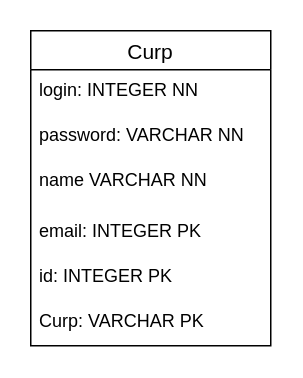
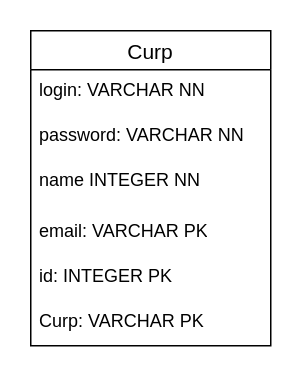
- <mxCell id="3" value="login: INTEGER NN" style="text;strokeColor=none;fillColor=none;spacingLeft=4;spacingRight=4;overflow=hidden;rotatable=0;points=[[0,0.5],[1,0.5]];portConstraint=eastwest;fontSize=12;whiteSpace=wrap;html=1;" vertex="1" parent="2"><mxGeometry y="26" width="160" height="30" as="geometry" /></mxCell>
+ <mxCell id="3" value="login: VARCHAR NN" style="text;strokeColor=none;fillColor=none;spacingLeft=4;spacingRight=4;overflow=hidden;rotatable=0;points=[[0,0.5],[1,0.5]];portConstraint=eastwest;fontSize=12;whiteSpace=wrap;html=1;" vertex="1" parent="2"><mxGeometry y="26" width="160" height="30" as="geometry" /></mxCell>
- <mxCell id="5" value="name VARCHAR NN" style="text;strokeColor=none;fillColor=none;spacingLeft=4;spacingRight=4;overflow=hidden;rotatable=0;points=[[0,0.5],[1,0.5]];portConstraint=eastwest;fontSize=12;whiteSpace=wrap;html=1;" vertex="1" parent="2"><mxGeometry y="86" width="160" height="34" as="geometry" /></mxCell>
+ <mxCell id="5" value="name INTEGER NN" style="text;strokeColor=none;fillColor=none;spacingLeft=4;spacingRight=4;overflow=hidden;rotatable=0;points=[[0,0.5],[1,0.5]];portConstraint=eastwest;fontSize=12;whiteSpace=wrap;html=1;" vertex="1" parent="2"><mxGeometry y="86" width="160" height="34" as="geometry" /></mxCell>
- <mxCell id="6" value="email: INTEGER PK" style="text;strokeColor=none;fillColor=none;spacingLeft=4;spacingRight=4;overflow=hidden;rotatable=0;points=[[0,0.5],[1,0.5]];portConstraint=eastwest;fontSize=12;whiteSpace=wrap;html=1;" vertex="1" parent="2"><mxGeometry y="120" width="160" height="30" as="geometry" /></mxCell>
+ <mxCell id="6" value="email: VARCHAR PK" style="text;strokeColor=none;fillColor=none;spacingLeft=4;spacingRight=4;overflow=hidden;rotatable=0;points=[[0,0.5],[1,0.5]];portConstraint=eastwest;fontSize=12;whiteSpace=wrap;html=1;" vertex="1" parent="2"><mxGeometry y="120" width="160" height="30" as="geometry" /></mxCell>
